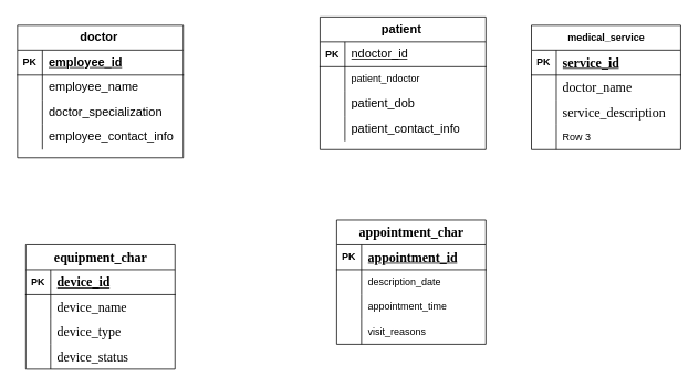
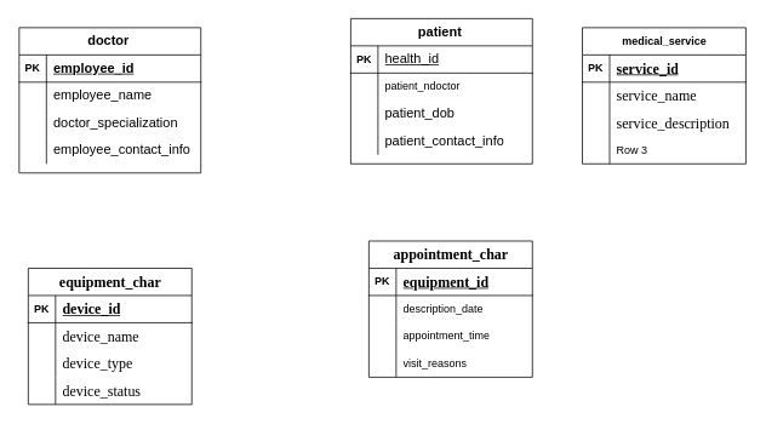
- <mxCell id="18" value="&lt;span style=&quot;font-size: 14.667px; font-weight: 400;&quot;&gt;ndoctor_id&lt;/span&gt;" style="shape=partialRectangle;connectable=0;fillColor=none;top=0;left=0;bottom=0;right=0;align=left;spacingLeft=6;fontStyle=5;overflow=hidden;whiteSpace=wrap;html=1;" parent="16" vertex="1"><mxGeometry x="30" width="170" height="30" as="geometry"><mxRectangle width="170" height="30" as="alternateBounds" /></mxGeometry></mxCell>
+ <mxCell id="18" value="&lt;span style=&quot;font-size: 14.667px; font-weight: 400;&quot;&gt;health_id&lt;/span&gt;" style="shape=partialRectangle;connectable=0;fillColor=none;top=0;left=0;bottom=0;right=0;align=left;spacingLeft=6;fontStyle=5;overflow=hidden;whiteSpace=wrap;html=1;" parent="16" vertex="1"><mxGeometry x="30" width="170" height="30" as="geometry"><mxRectangle width="170" height="30" as="alternateBounds" /></mxGeometry></mxCell>
- <mxCell id="34" value="&lt;span style=&quot;font-size:12.0pt;mso-bidi-font-size:10.5pt;&lt;br/&gt;line-height:115%;font-family:&amp;quot;Times New Roman&amp;quot;,serif;mso-fareast-font-family:&lt;br/&gt;Aptos;mso-fareast-theme-font:minor-latin;mso-ansi-language:EN-US;mso-fareast-language:&lt;br/&gt;EN-US;mso-bidi-language:NE&quot;&gt;doctor_name&lt;/span&gt;" style="shape=partialRectangle;connectable=0;fillColor=none;top=0;left=0;bottom=0;right=0;align=left;spacingLeft=6;overflow=hidden;whiteSpace=wrap;html=1;" parent="32" vertex="1"><mxGeometry x="30" width="150" height="30" as="geometry"><mxRectangle width="150" height="30" as="alternateBounds" /></mxGeometry></mxCell>
+ <mxCell id="34" value="&lt;span style=&quot;font-size:12.0pt;mso-bidi-font-size:10.5pt;&lt;br/&gt;line-height:115%;font-family:&amp;quot;Times New Roman&amp;quot;,serif;mso-fareast-font-family:&lt;br/&gt;Aptos;mso-fareast-theme-font:minor-latin;mso-ansi-language:EN-US;mso-fareast-language:&lt;br/&gt;EN-US;mso-bidi-language:NE&quot;&gt;service_name&lt;/span&gt;" style="shape=partialRectangle;connectable=0;fillColor=none;top=0;left=0;bottom=0;right=0;align=left;spacingLeft=6;overflow=hidden;whiteSpace=wrap;html=1;" parent="32" vertex="1"><mxGeometry x="30" width="150" height="30" as="geometry"><mxRectangle width="150" height="30" as="alternateBounds" /></mxGeometry></mxCell>
- <mxCell id="57" value="&lt;span style=&quot;font-family: &amp;quot;Times New Roman&amp;quot;, serif; font-size: 16px; text-align: center; text-wrap-mode: nowrap;&quot;&gt;appointment_id&lt;/span&gt;" style="shape=partialRectangle;connectable=0;fillColor=none;top=0;left=0;bottom=0;right=0;align=left;spacingLeft=6;fontStyle=5;overflow=hidden;whiteSpace=wrap;html=1;" parent="55" vertex="1"><mxGeometry x="30" width="150" height="30" as="geometry"><mxRectangle width="150" height="30" as="alternateBounds" /></mxGeometry></mxCell>
+ <mxCell id="57" value="&lt;span style=&quot;font-family: &amp;quot;Times New Roman&amp;quot;, serif; font-size: 16px; text-align: center; text-wrap-mode: nowrap;&quot;&gt;equipment_id&lt;/span&gt;" style="shape=partialRectangle;connectable=0;fillColor=none;top=0;left=0;bottom=0;right=0;align=left;spacingLeft=6;fontStyle=5;overflow=hidden;whiteSpace=wrap;html=1;" parent="55" vertex="1"><mxGeometry x="30" width="150" height="30" as="geometry"><mxRectangle width="150" height="30" as="alternateBounds" /></mxGeometry></mxCell>
